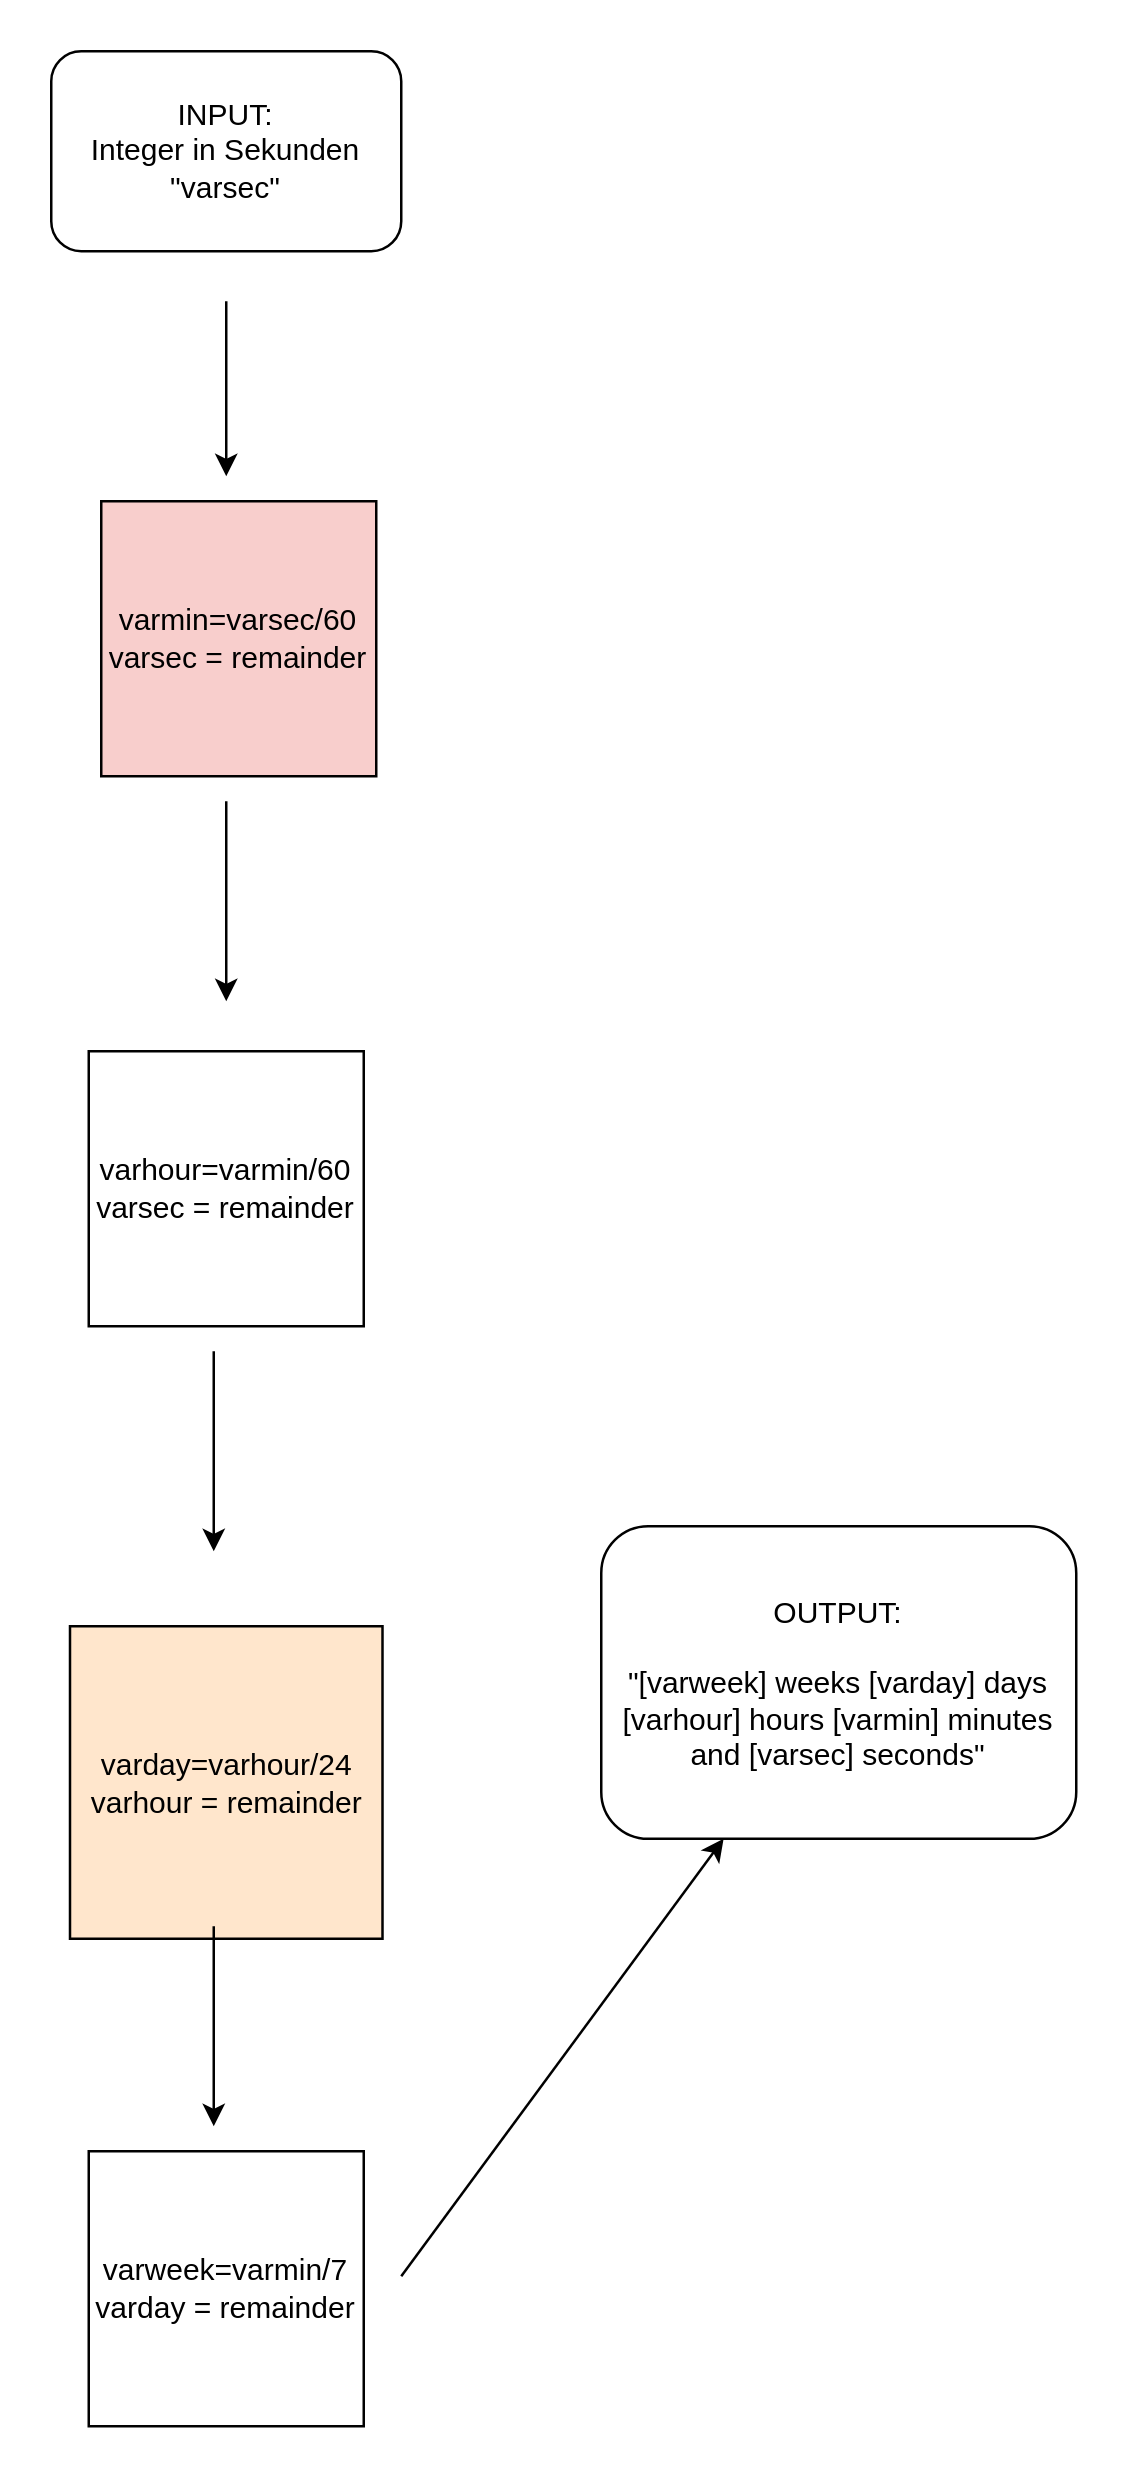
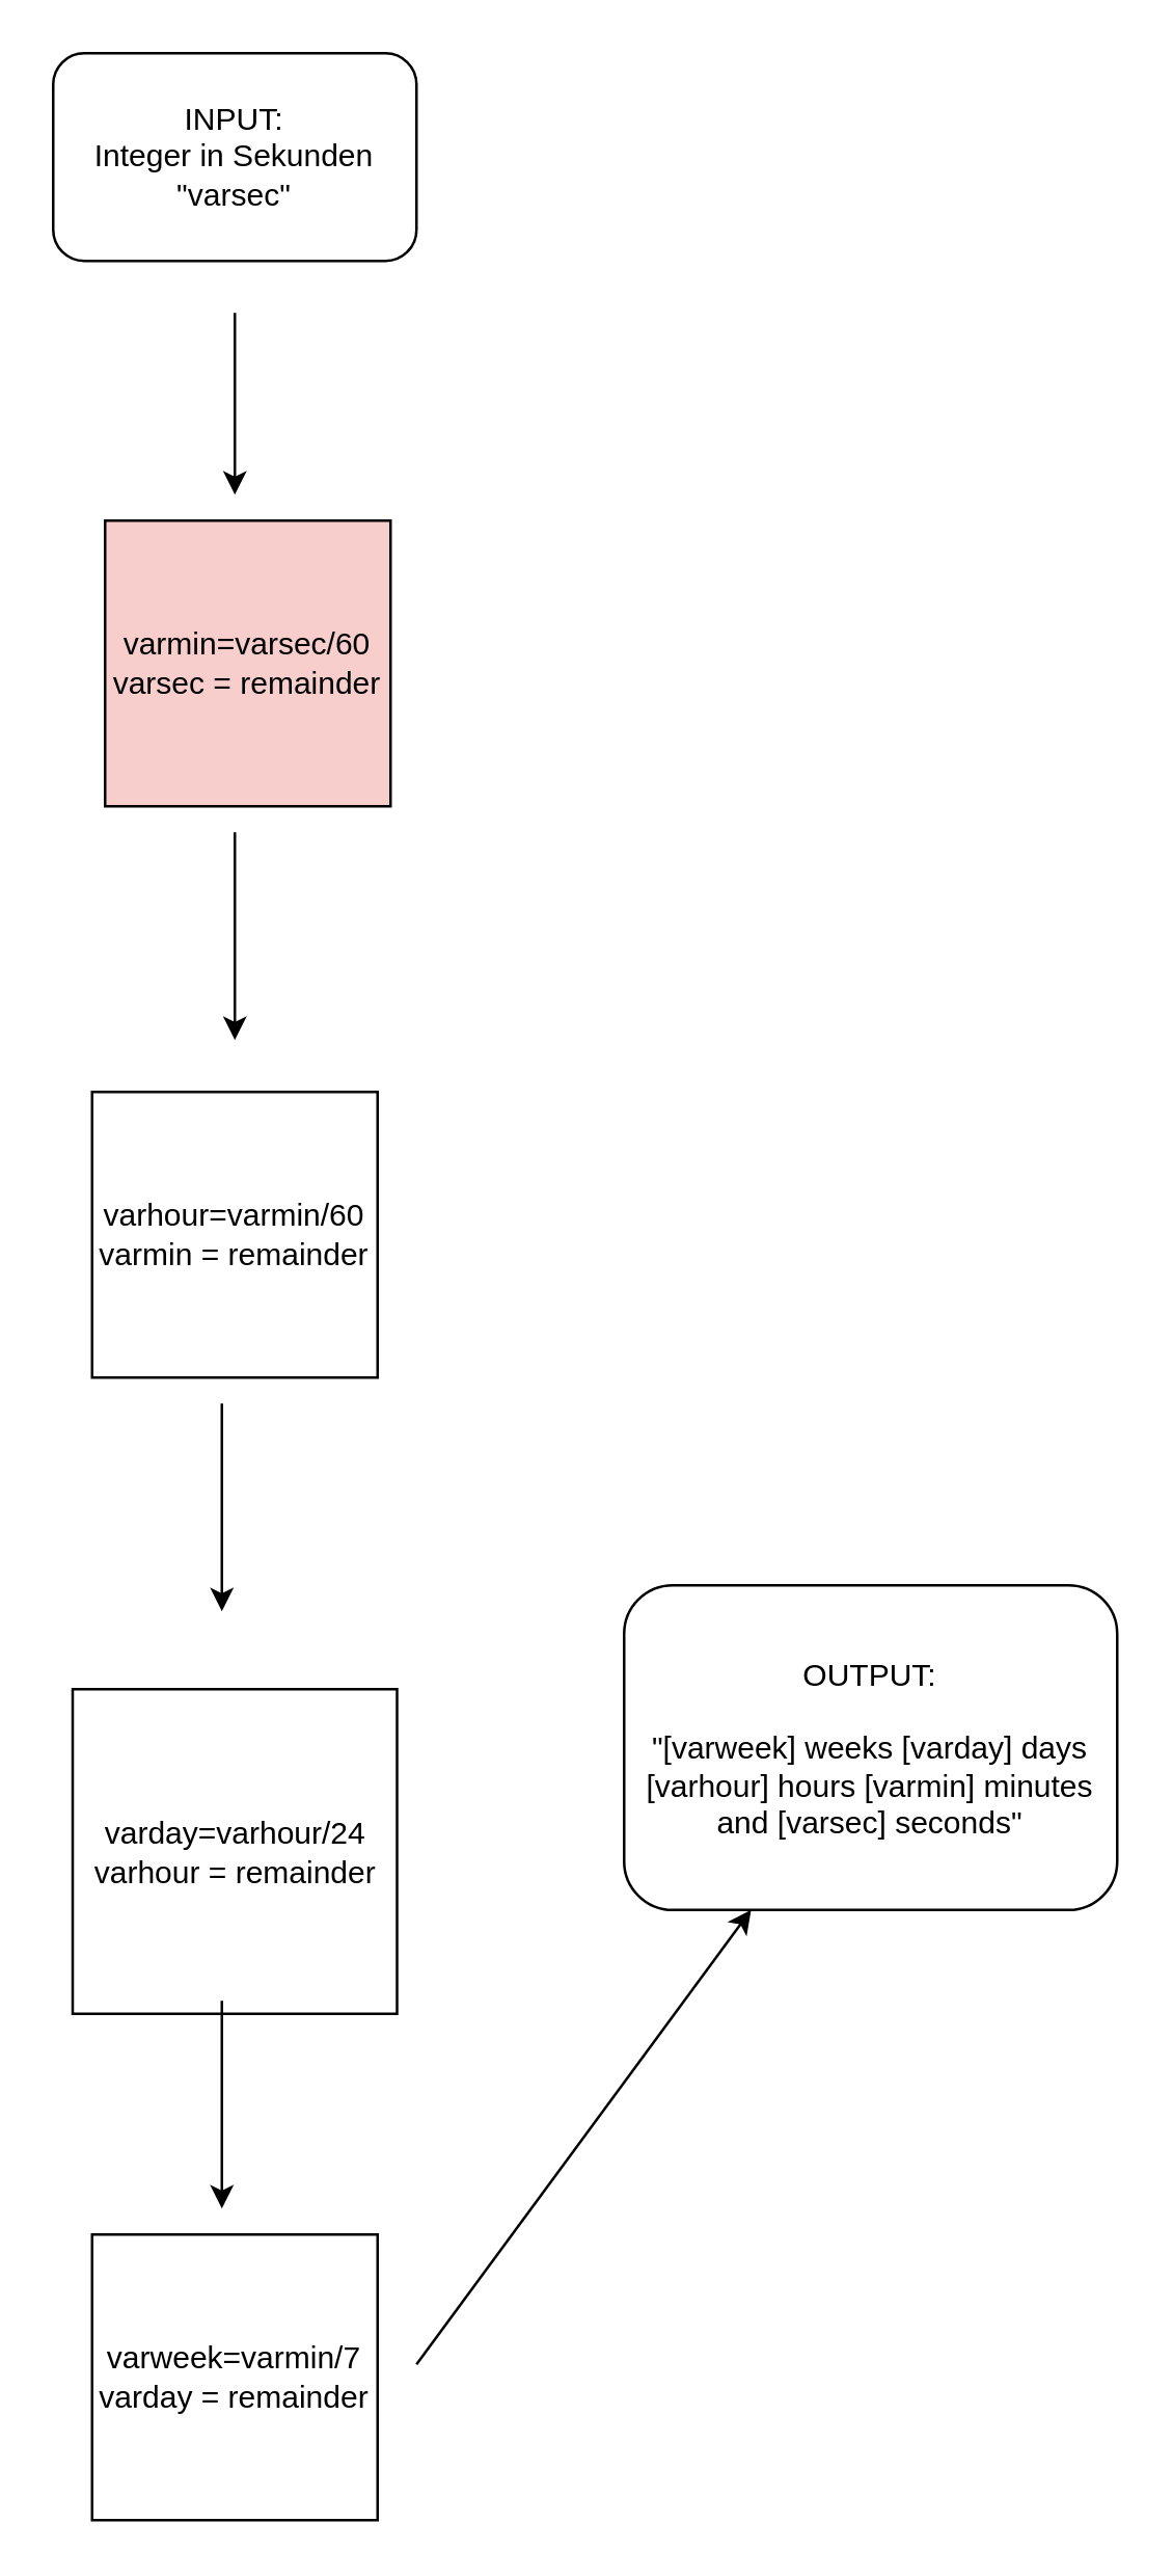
- <mxCell id="6" value="&lt;div&gt;varhour=varmin/60&lt;/div&gt;&lt;div&gt;varsec = remainder&lt;br&gt;&lt;/div&gt;" style="whiteSpace=wrap;html=1;aspect=fixed;" parent="1" vertex="1"><mxGeometry x="35" y="420" width="110" height="110" as="geometry" /></mxCell>
+ <mxCell id="6" value="&lt;div&gt;varhour=varmin/60&lt;/div&gt;&lt;div&gt;varmin = remainder&lt;br&gt;&lt;/div&gt;" style="whiteSpace=wrap;html=1;aspect=fixed;" parent="1" vertex="1"><mxGeometry x="35" y="420" width="110" height="110" as="geometry" /></mxCell>
- <mxCell id="8" value="&lt;div&gt;varday=varhour/24&lt;/div&gt;&lt;div align=&quot;left&quot;&gt;varhour = remainder&lt;br&gt;&lt;/div&gt;" style="whiteSpace=wrap;html=1;aspect=fixed;fillColor=#ffe6cc;" parent="1" vertex="1"><mxGeometry x="27.5" y="650" width="125" height="125" as="geometry" /></mxCell>
+ <mxCell id="8" value="&lt;div&gt;varday=varhour/24&lt;/div&gt;&lt;div align=&quot;left&quot;&gt;varhour = remainder&lt;br&gt;&lt;/div&gt;" style="whiteSpace=wrap;html=1;aspect=fixed;" parent="1" vertex="1"><mxGeometry x="27.5" y="650" width="125" height="125" as="geometry" /></mxCell>
